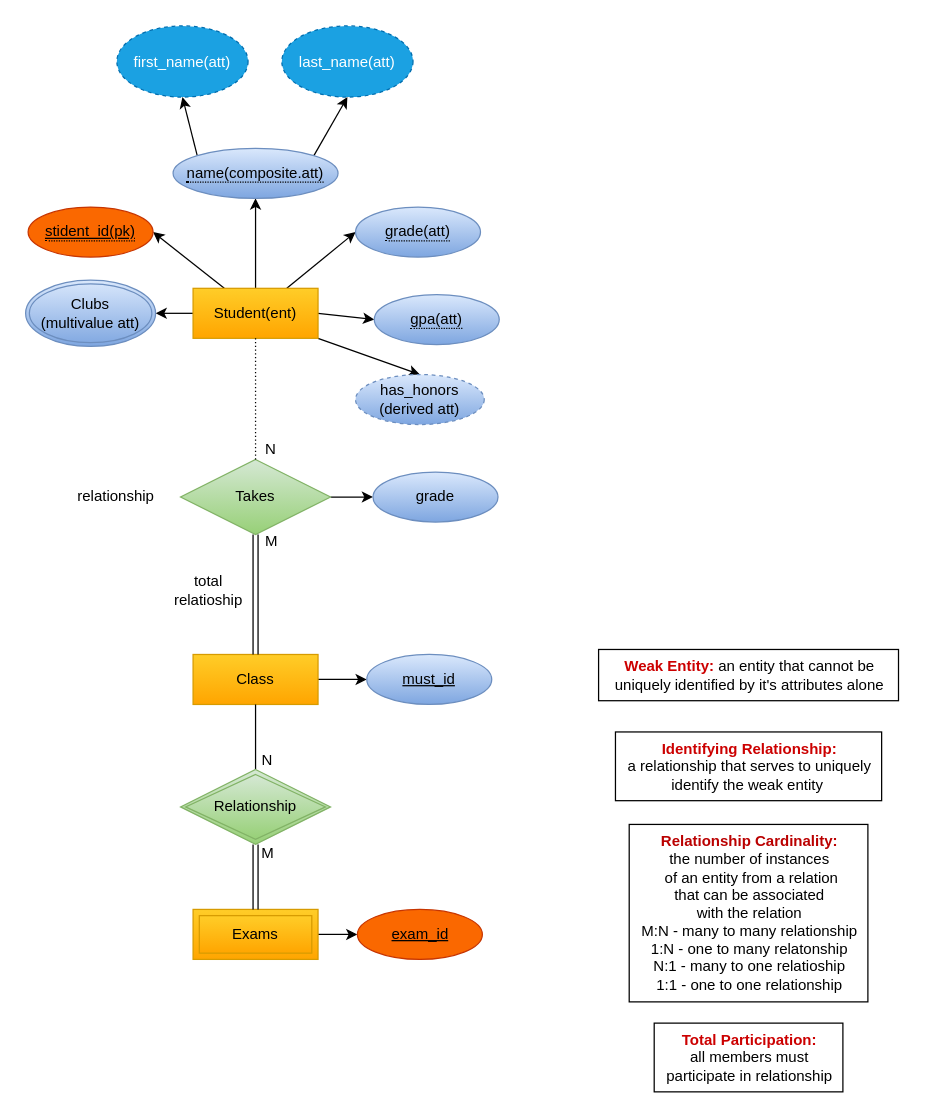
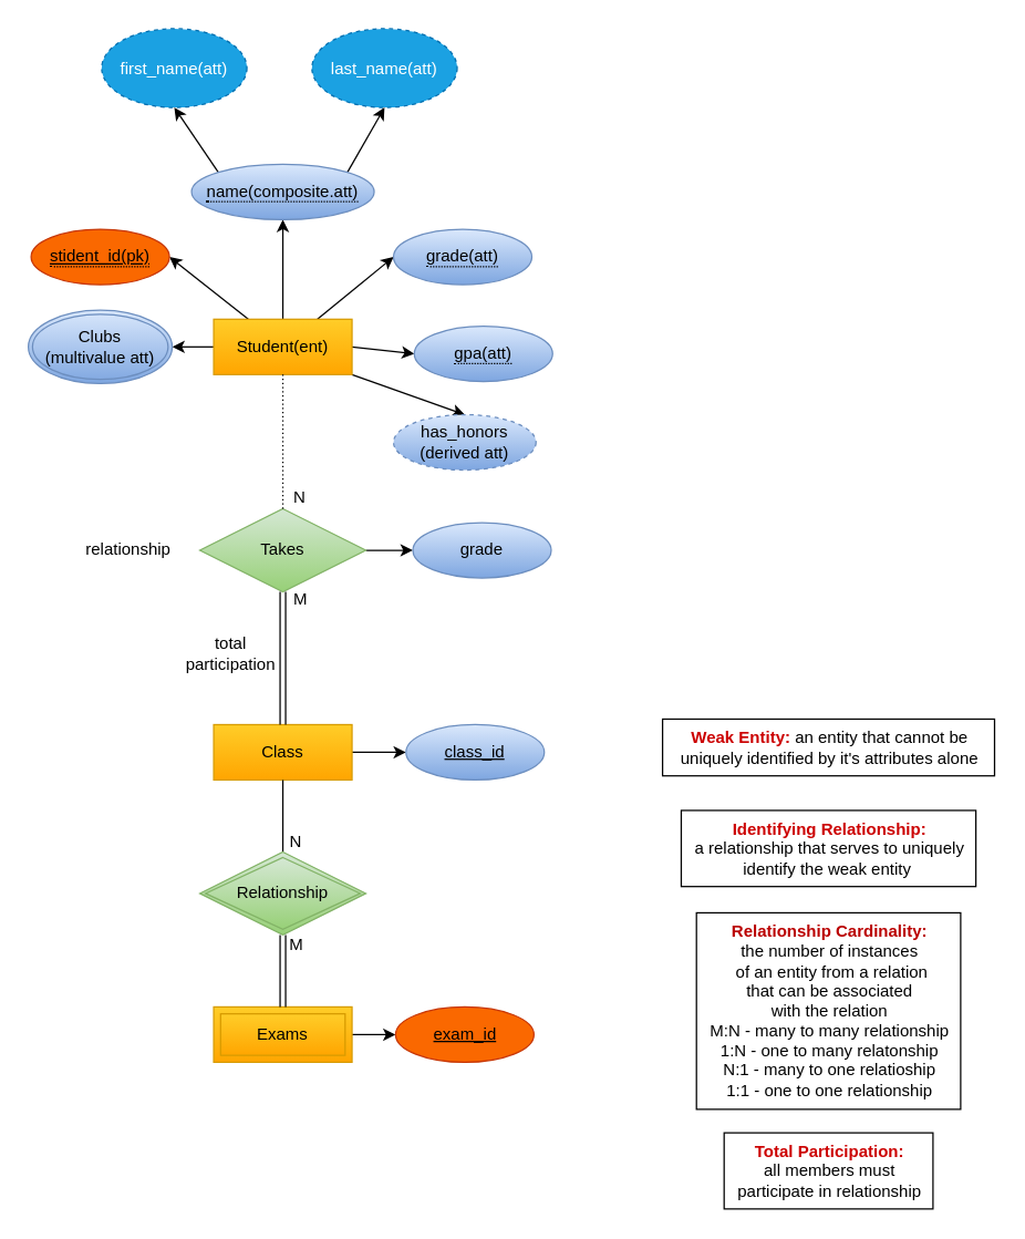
- <mxCell id="28" value="first_name(att)" style="ellipse;whiteSpace=wrap;html=1;align=center;dashed=1;fontColor=#ffffff;fillColor=#1ba1e2;strokeColor=#006EAF;" vertex="1" parent="1"><mxGeometry x="93" y="20" width="105" height="57" as="geometry" /></mxCell>
+ <mxCell id="28" value="first_name(att)" style="ellipse;whiteSpace=wrap;html=1;align=center;dashed=1;fontColor=#ffffff;fillColor=#1ba1e2;strokeColor=#006EAF;" vertex="1" parent="1"><mxGeometry x="73" y="20" width="105" height="57" as="geometry" /></mxCell>
- <mxCell id="23" value="total &lt;br&gt;relatioship" style="text;html=1;align=center;verticalAlign=middle;resizable=0;points=[];autosize=1;strokeColor=none;fillColor=none;fontColor=#000000;" vertex="1" parent="1"><mxGeometry x="124" y="451" width="83" height="41" as="geometry" /></mxCell>
+ <mxCell id="23" value="total &lt;br&gt;participation" style="text;html=1;align=center;verticalAlign=middle;resizable=0;points=[];autosize=1;strokeColor=none;fillColor=none;fontColor=#000000;" vertex="1" parent="1"><mxGeometry x="124" y="451" width="83" height="41" as="geometry" /></mxCell>
- <mxCell id="24" value="&lt;font style=&quot;&quot; color=&quot;#000000&quot;&gt;&lt;u&gt;must_id&lt;/u&gt;&lt;/font&gt;" style="ellipse;whiteSpace=wrap;html=1;align=center;labelBackgroundColor=none;fillColor=#dae8fc;strokeColor=#6c8ebf;gradientColor=#7ea6e0;" vertex="1" parent="1"><mxGeometry x="293" y="523" width="100" height="40" as="geometry" /></mxCell>
+ <mxCell id="24" value="&lt;font style=&quot;&quot; color=&quot;#000000&quot;&gt;&lt;u&gt;class_id&lt;/u&gt;&lt;/font&gt;" style="ellipse;whiteSpace=wrap;html=1;align=center;labelBackgroundColor=none;fillColor=#dae8fc;strokeColor=#6c8ebf;gradientColor=#7ea6e0;" vertex="1" parent="1"><mxGeometry x="293" y="523" width="100" height="40" as="geometry" /></mxCell>
